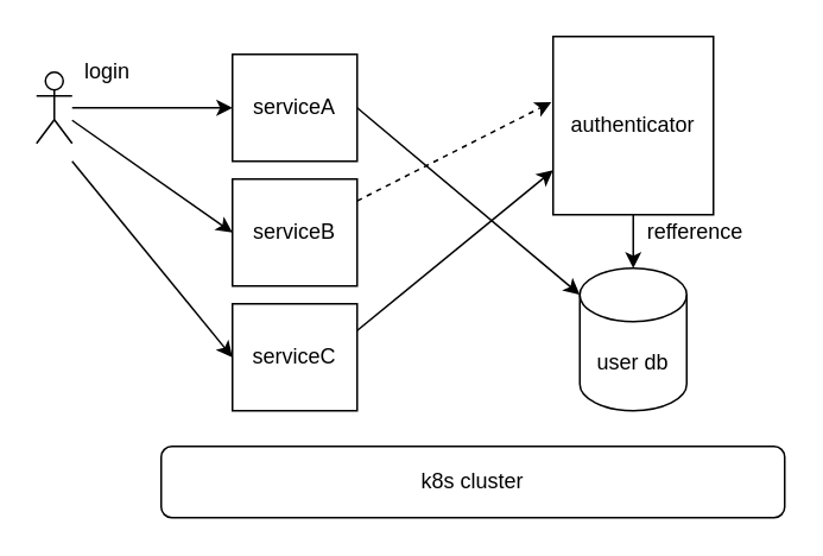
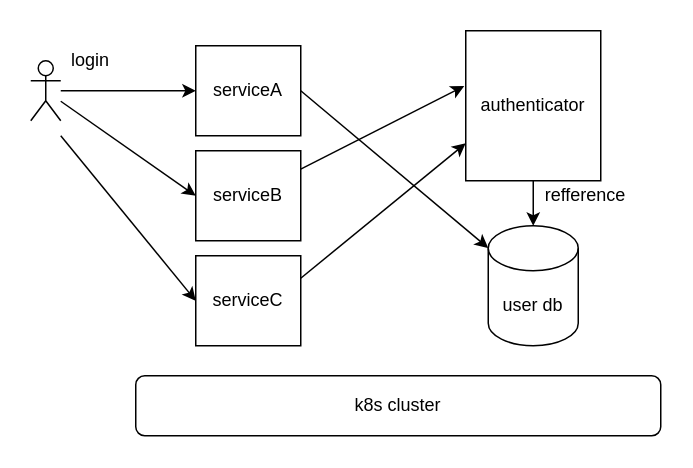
- <mxCell id="11" value="" style="endArrow=classic;html=1;entryX=-0.011;entryY=0.369;entryDx=0;entryDy=0;entryPerimeter=0;dashed=1;" edge="1" parent="1" source="9" target="5"><mxGeometry width="50" height="50" relative="1" as="geometry"><mxPoint x="200" y="70" as="sourcePoint" /><mxPoint x="330" y="80" as="targetPoint" /></mxGeometry></mxCell>
+ <mxCell id="11" value="" style="endArrow=classic;html=1;entryX=-0.011;entryY=0.369;entryDx=0;entryDy=0;entryPerimeter=0;" edge="1" parent="1" source="9" target="5"><mxGeometry width="50" height="50" relative="1" as="geometry"><mxPoint x="200" y="70" as="sourcePoint" /><mxPoint x="330" y="80" as="targetPoint" /></mxGeometry></mxCell>
